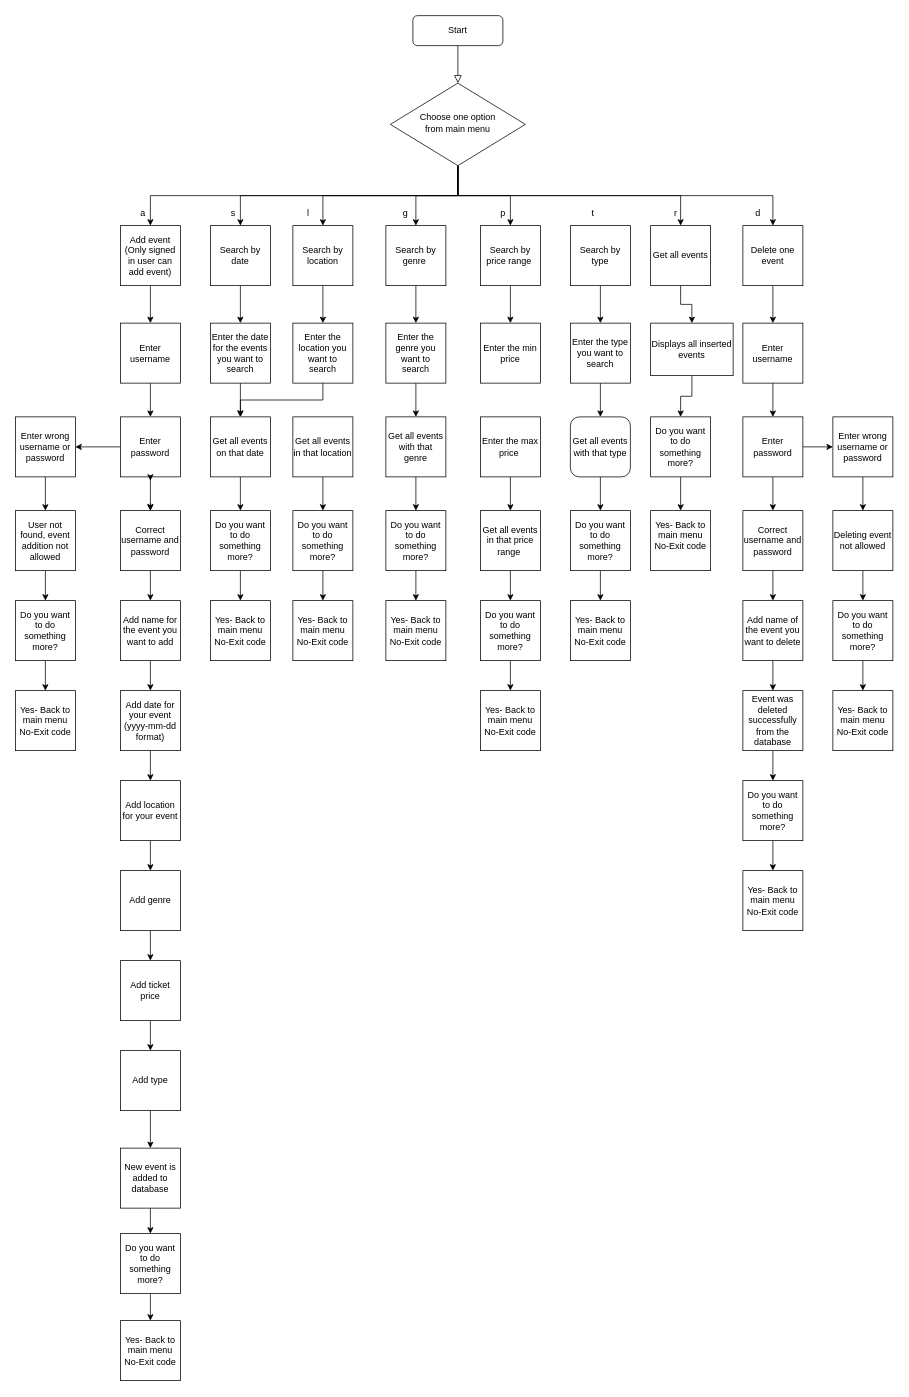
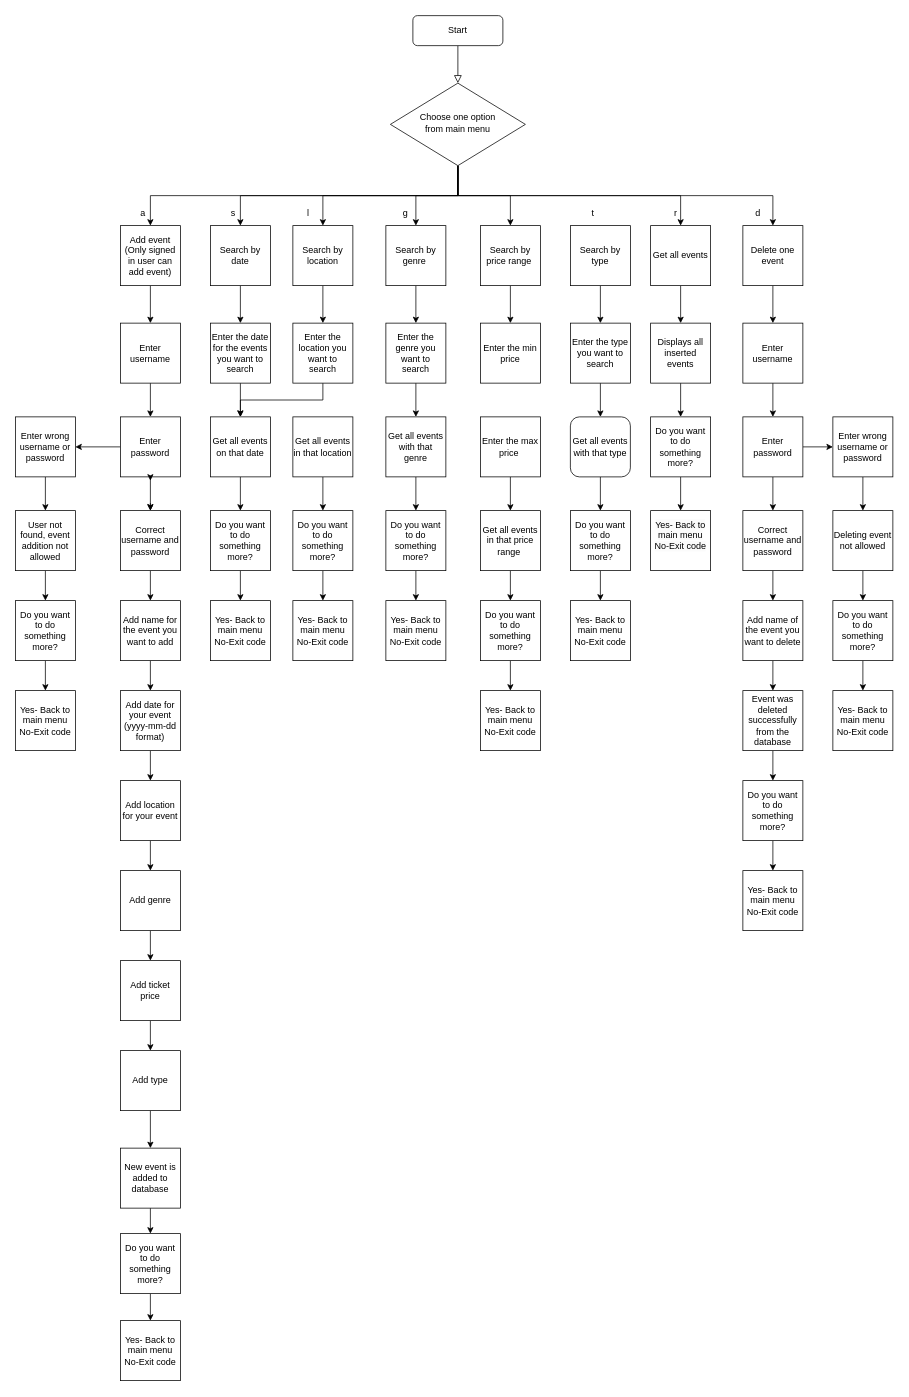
- <mxCell id="31" value="p" style="text;html=1;align=center;verticalAlign=middle;resizable=0;points=[];autosize=1;strokeColor=none;fillColor=none;" vertex="1" parent="1"><mxGeometry x="655" y="268" width="30" height="30" as="geometry" /></mxCell>
- <mxCell id="98" value="Displays all inserted events" style="whiteSpace=wrap;html=1;aspect=fixed;" vertex="1" parent="1"><mxGeometry x="867" y="430" width="110" height="70" as="geometry" /></mxCell>
+ <mxCell id="98" value="Displays all inserted events" style="whiteSpace=wrap;html=1;aspect=fixed;" vertex="1" parent="1"><mxGeometry x="867" y="430" width="80" height="80" as="geometry" /></mxCell>
